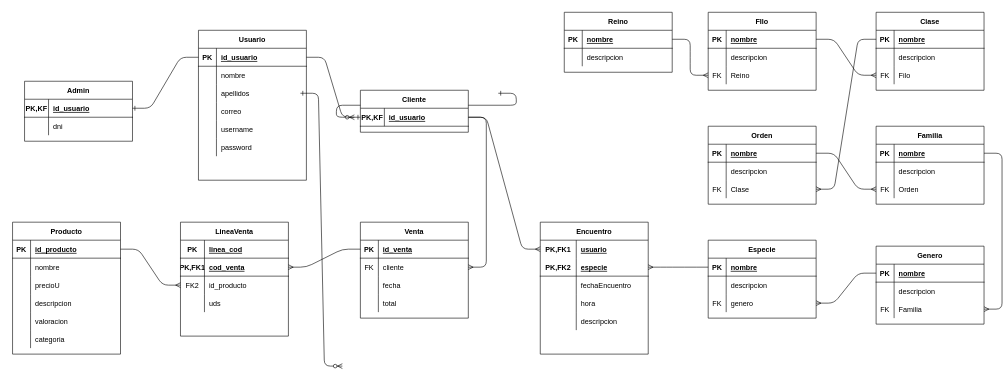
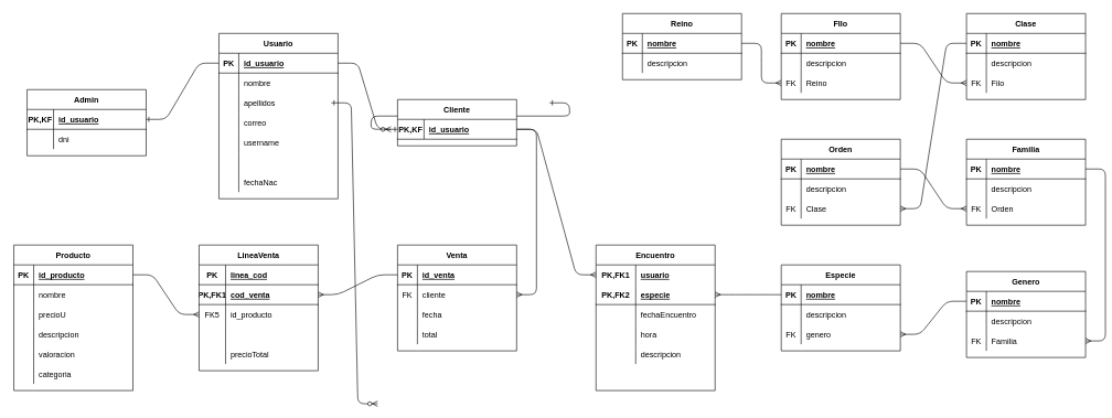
- <mxCell id="22" value="password" style="shape=partialRectangle;connectable=0;fillColor=none;top=0;left=0;bottom=0;right=0;align=left;spacingLeft=6;overflow=hidden;" vertex="1" parent="20"><mxGeometry x="30" width="150" height="30" as="geometry" /></mxCell>
+ <mxCell id="25" value="fechaNac" style="shape=partialRectangle;connectable=0;fillColor=none;top=0;left=0;bottom=0;right=0;align=left;spacingLeft=6;overflow=hidden;" vertex="1" parent="23"><mxGeometry x="30" width="150" height="30" as="geometry" /></mxCell>
- <mxCell id="151" value="FK2" style="shape=partialRectangle;connectable=0;fillColor=none;top=0;left=0;bottom=0;right=0;editable=1;overflow=hidden;" vertex="1" parent="150"><mxGeometry width="40" height="30" as="geometry" /></mxCell>
+ <mxCell id="151" value="FK5" style="shape=partialRectangle;connectable=0;fillColor=none;top=0;left=0;bottom=0;right=0;editable=1;overflow=hidden;" vertex="1" parent="150"><mxGeometry width="40" height="30" as="geometry" /></mxCell>
- <mxCell id="155" value="uds" style="shape=partialRectangle;connectable=0;fillColor=none;top=0;left=0;bottom=0;right=0;align=left;spacingLeft=6;overflow=hidden;" vertex="1" parent="153"><mxGeometry x="40" width="140" height="30" as="geometry" /></mxCell>
+ <mxCell id="158" value="precioTotal" style="shape=partialRectangle;connectable=0;fillColor=none;top=0;left=0;bottom=0;right=0;align=left;spacingLeft=6;overflow=hidden;" vertex="1" parent="156"><mxGeometry x="40" width="140" height="30" as="geometry" /></mxCell>
